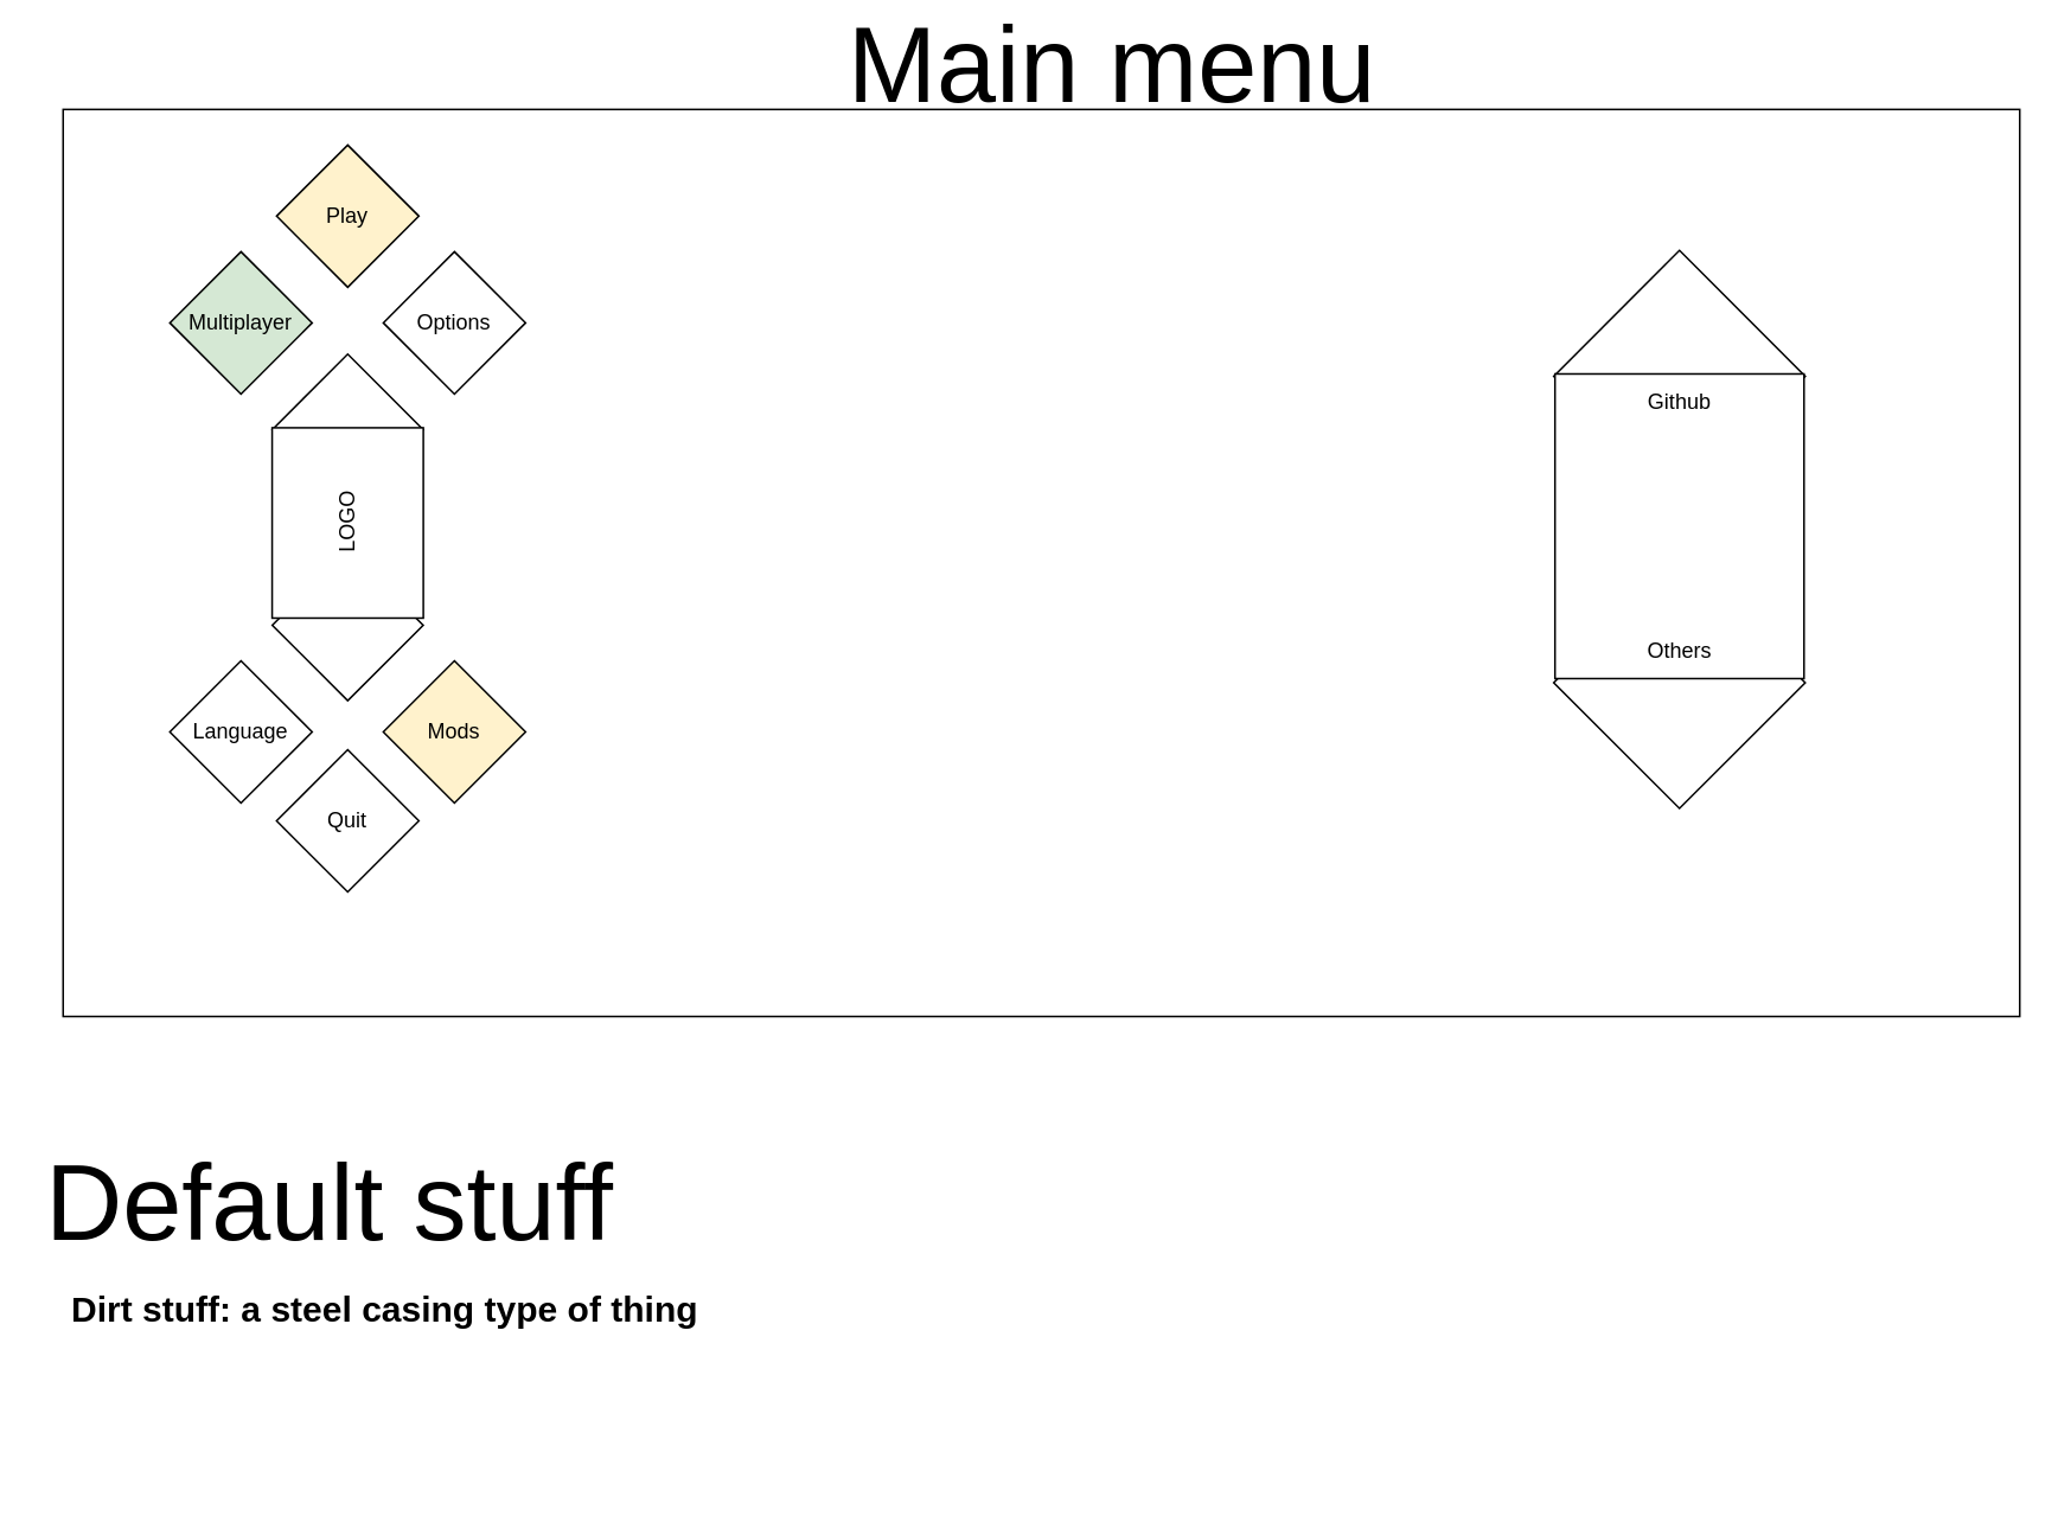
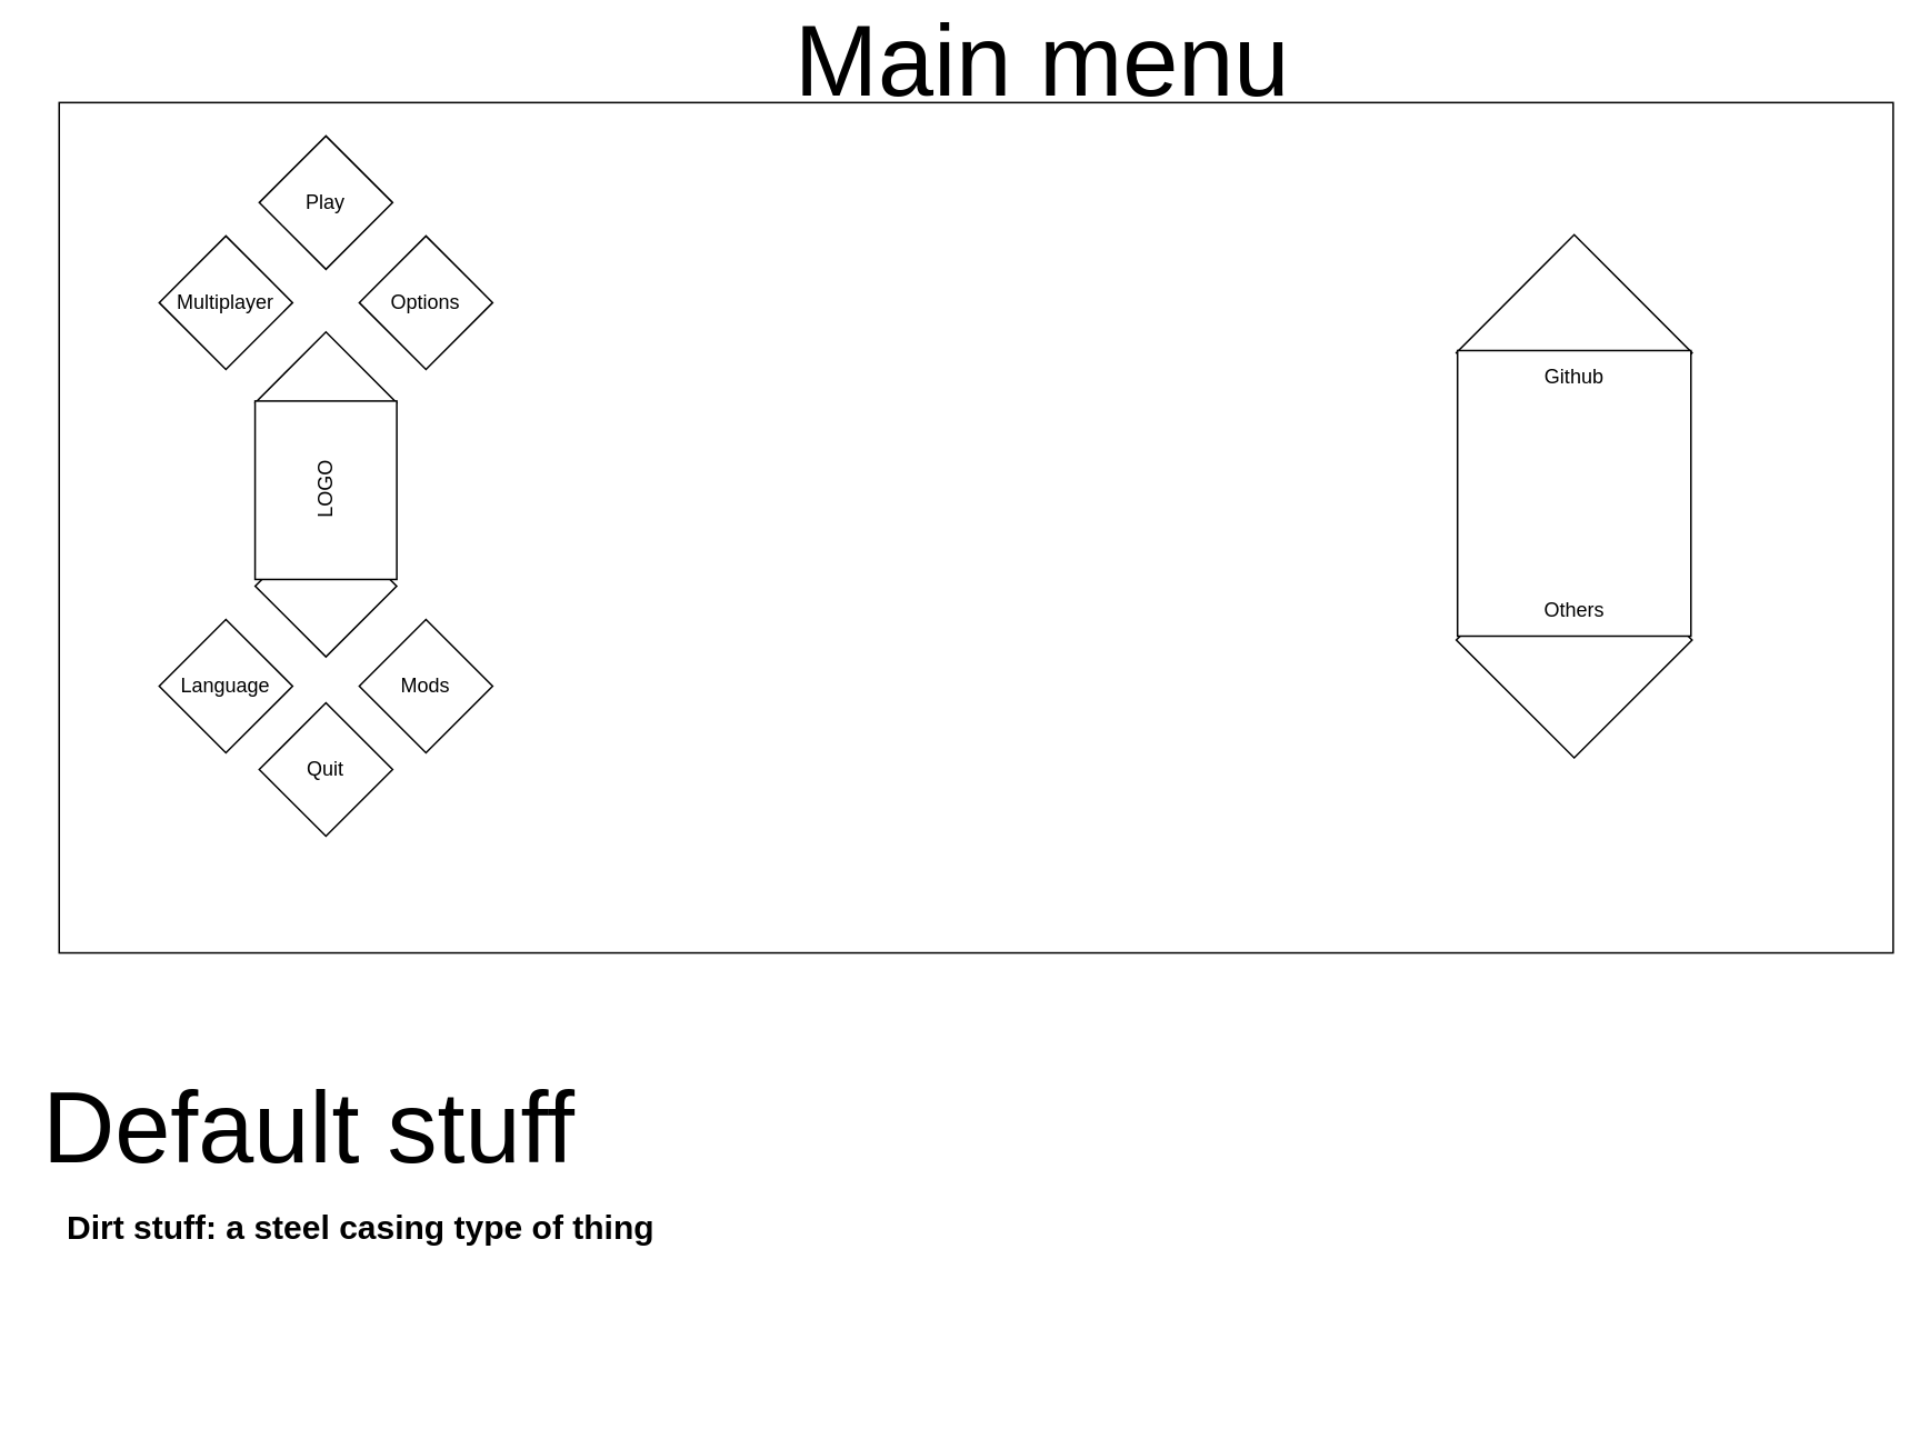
- <mxCell id="3" value="Play" style="rhombus;whiteSpace=wrap;html=1;fillColor=#fff2cc;" parent="1" vertex="1"><mxGeometry x="155" y="80" width="80" height="80" as="geometry" /></mxCell>
+ <mxCell id="3" value="Play" style="rhombus;whiteSpace=wrap;html=1;" parent="1" vertex="1"><mxGeometry x="155" y="80" width="80" height="80" as="geometry" /></mxCell>
- <mxCell id="5" value="Multiplayer" style="rhombus;whiteSpace=wrap;html=1;fillColor=#d5e8d4;" parent="1" vertex="1"><mxGeometry x="95" y="140" width="80" height="80" as="geometry" /></mxCell>
+ <mxCell id="5" value="Multiplayer" style="rhombus;whiteSpace=wrap;html=1;" parent="1" vertex="1"><mxGeometry x="95" y="140" width="80" height="80" as="geometry" /></mxCell>
- <mxCell id="8" value="Mods" style="rhombus;whiteSpace=wrap;html=1;fillColor=#fff2cc;" parent="1" vertex="1"><mxGeometry x="215" y="370" width="80" height="80" as="geometry" /></mxCell>
+ <mxCell id="8" value="Mods" style="rhombus;whiteSpace=wrap;html=1;" parent="1" vertex="1"><mxGeometry x="215" y="370" width="80" height="80" as="geometry" /></mxCell>
